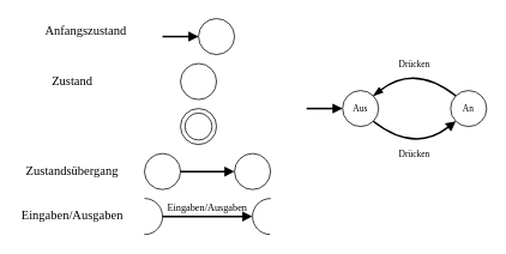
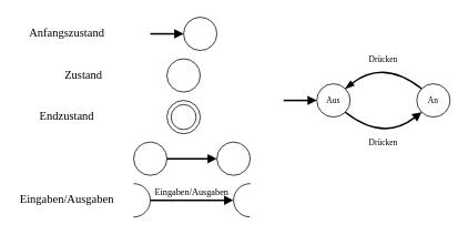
- <mxCell id="4" value="Anfangszustand" style="text;html=1;strokeColor=none;fillColor=none;align=center;verticalAlign=middle;whiteSpace=wrap;rounded=0;fontSize=14;fontFamily=Verdana;" vertex="1" parent="1"><mxGeometry x="35" y="15" width="120" height="40" as="geometry" /></mxCell>
+ <mxCell id="4" value="Anfangszustand" style="text;html=1;strokeColor=none;fillColor=none;align=center;verticalAlign=middle;whiteSpace=wrap;rounded=0;fontSize=14;fontFamily=Verdana;" vertex="1" parent="1"><mxGeometry x="20" y="20" width="120" height="40" as="geometry" /></mxCell>
- <mxCell id="3" value="Zustand" style="text;html=1;strokeColor=none;fillColor=none;align=center;verticalAlign=middle;whiteSpace=wrap;rounded=0;fontSize=14;fontFamily=Verdana;" vertex="1" parent="1"><mxGeometry x="20" y="70" width="120" height="40" as="geometry" /></mxCell>
+ <mxCell id="3" value="Zustand" style="text;html=1;strokeColor=none;fillColor=none;align=center;verticalAlign=middle;whiteSpace=wrap;rounded=0;fontSize=14;fontFamily=Verdana;" vertex="1" parent="1"><mxGeometry x="40" y="70" width="120" height="40" as="geometry" /></mxCell>
+ <mxCell id="5" value="Endzustand" style="text;html=1;strokeColor=none;fillColor=none;align=center;verticalAlign=middle;whiteSpace=wrap;rounded=0;fontSize=14;fontFamily=Verdana;" vertex="1" parent="1"><mxGeometry x="20" y="120" width="120" height="40" as="geometry" /></mxCell>
- <mxCell id="6" value="Zustandsübergang" style="text;html=1;strokeColor=none;fillColor=none;align=center;verticalAlign=middle;whiteSpace=wrap;rounded=0;fontSize=14;fontFamily=Verdana;" vertex="1" parent="1"><mxGeometry x="20" y="170" width="120" height="40" as="geometry" /></mxCell>
